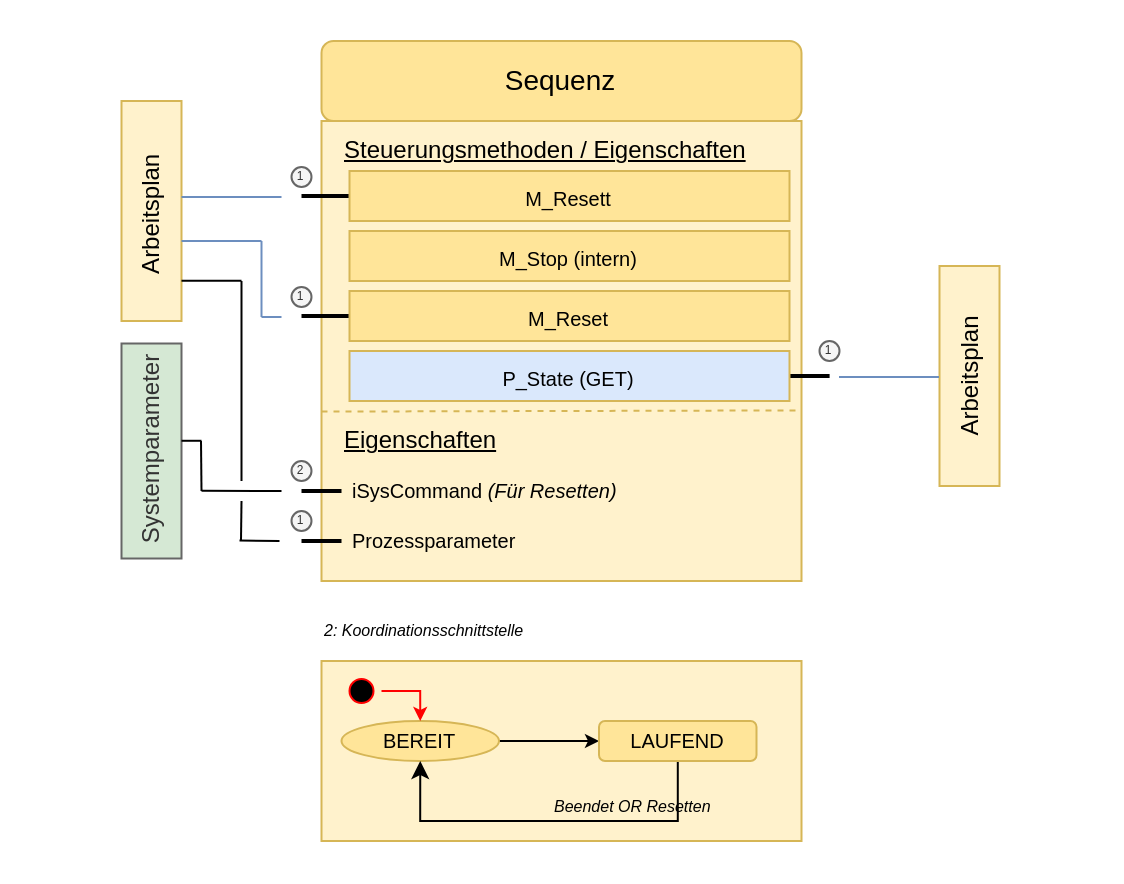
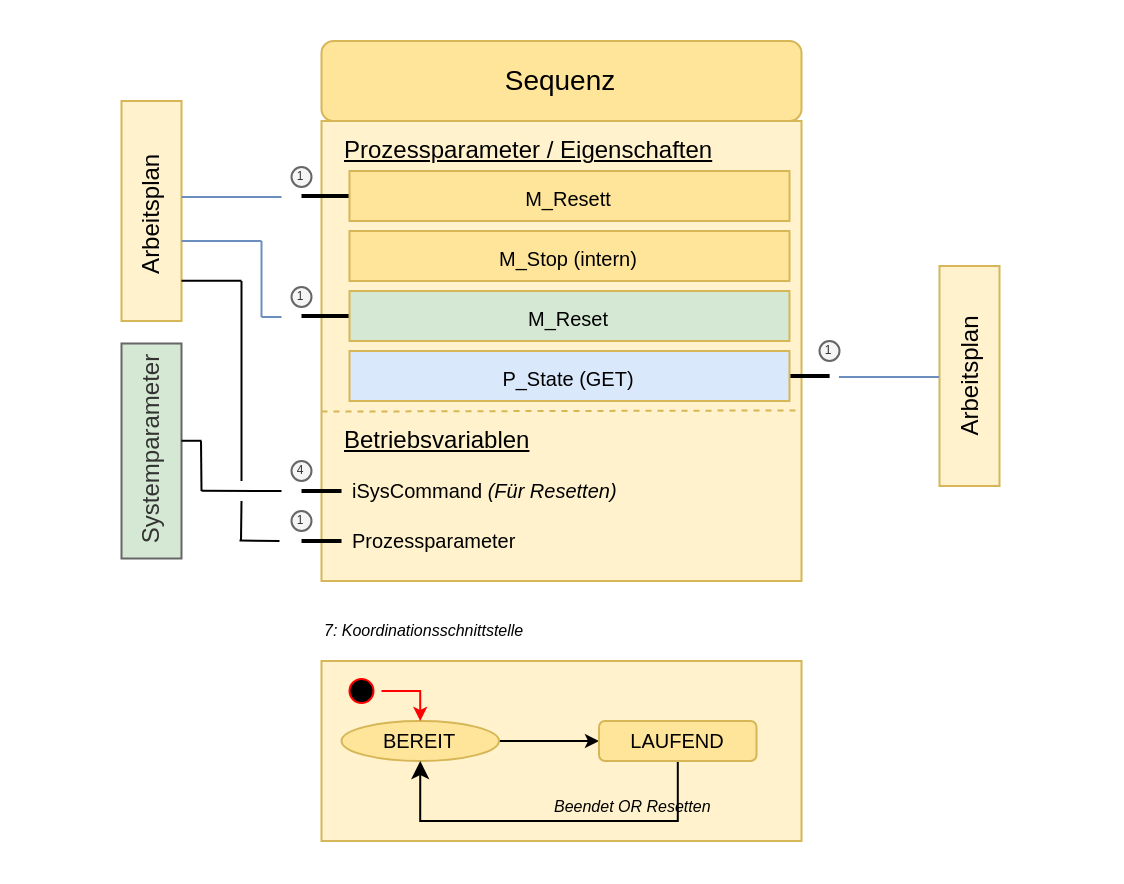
- <mxCell id="4" value="Steuerungsmethoden / Eigenschaften" style="text;html=1;align=left;verticalAlign=middle;whiteSpace=wrap;rounded=0;fontStyle=4" parent="1" vertex="1"><mxGeometry x="170.25" y="60" width="220" height="30" as="geometry" /></mxCell>
+ <mxCell id="4" value="Prozessparameter / Eigenschaften" style="text;html=1;align=left;verticalAlign=middle;whiteSpace=wrap;rounded=0;fontStyle=4" parent="1" vertex="1"><mxGeometry x="170.25" y="60" width="220" height="30" as="geometry" /></mxCell>
- <mxCell id="33" value="&lt;font style=&quot;font-size: 10px;&quot;&gt;M_Reset&lt;/font&gt;" style="rounded=0;whiteSpace=wrap;html=1;fillColor=#FFE599;strokeColor=#d6b656;fontSize=14;" parent="1" vertex="1"><mxGeometry x="174.25" y="145" width="220" height="25" as="geometry" /></mxCell>
+ <mxCell id="33" value="&lt;font style=&quot;font-size: 10px;&quot;&gt;M_Reset&lt;/font&gt;" style="rounded=0;whiteSpace=wrap;html=1;fillColor=#d5e8d4;strokeColor=#d6b656;fontSize=14;" parent="1" vertex="1"><mxGeometry x="174.25" y="145" width="220" height="25" as="geometry" /></mxCell>
- <mxCell id="10" value="Eigenschaften" style="text;html=1;align=left;verticalAlign=middle;whiteSpace=wrap;rounded=0;fontStyle=4" parent="1" vertex="1"><mxGeometry x="170.25" y="205" width="120" height="30" as="geometry" /></mxCell>
+ <mxCell id="10" value="Betriebsvariablen" style="text;html=1;align=left;verticalAlign=middle;whiteSpace=wrap;rounded=0;fontStyle=4" parent="1" vertex="1"><mxGeometry x="170.25" y="205" width="120" height="30" as="geometry" /></mxCell>
- <mxCell id="27" value="2" style="ellipse;whiteSpace=wrap;html=1;aspect=fixed;fontSize=6;fillColor=#f5f5f5;fontColor=#333333;strokeColor=#666666;" parent="1" vertex="1"><mxGeometry x="145.25" y="230" width="10" height="10" as="geometry" /></mxCell>
+ <mxCell id="27" value="4" style="ellipse;whiteSpace=wrap;html=1;aspect=fixed;fontSize=6;fillColor=#f5f5f5;fontColor=#333333;strokeColor=#666666;" parent="1" vertex="1"><mxGeometry x="145.25" y="230" width="10" height="10" as="geometry" /></mxCell>
- <mxCell id="53" value="2: Koordinationsschnittstelle" style="text;html=1;align=left;verticalAlign=middle;whiteSpace=wrap;rounded=0;fontSize=8;fontStyle=2" parent="1" vertex="1"><mxGeometry x="160.25" y="310" width="140" height="10" as="geometry" /></mxCell>
+ <mxCell id="53" value="7: Koordinationsschnittstelle" style="text;html=1;align=left;verticalAlign=middle;whiteSpace=wrap;rounded=0;fontSize=8;fontStyle=2" parent="1" vertex="1"><mxGeometry x="160.25" y="310" width="140" height="10" as="geometry" /></mxCell>
